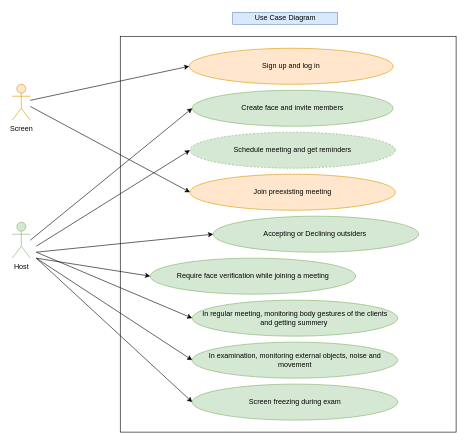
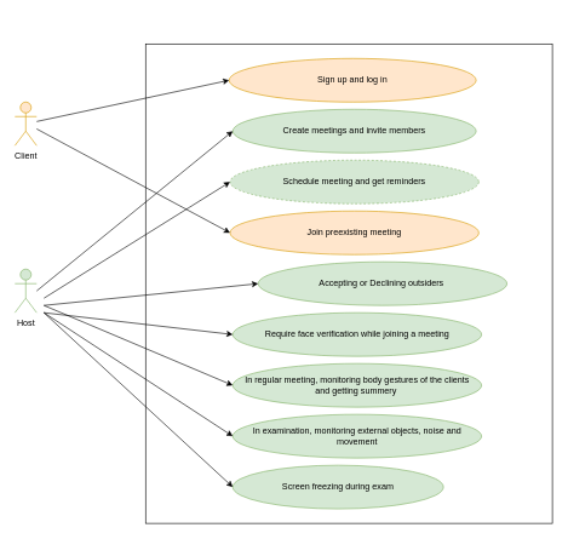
- <mxCell id="14" value="Use Case Diagram" style="text;html=1;strokeColor=#6c8ebf;align=center;verticalAlign=middle;whiteSpace=wrap;rounded=0;fillColor=#dae8fc;" vertex="1" parent="1"><mxGeometry x="387.5" y="20" width="175" height="20" as="geometry" /></mxCell>
- <mxCell id="5" value="Create face and invite members" style="ellipse;whiteSpace=wrap;html=1;fillColor=#d5e8d4;strokeColor=#82b366;" vertex="1" parent="1"><mxGeometry x="320" y="150" width="335" height="60" as="geometry" /></mxCell>
+ <mxCell id="5" value="Create meetings and invite members" style="ellipse;whiteSpace=wrap;html=1;fillColor=#d5e8d4;strokeColor=#82b366;" vertex="1" parent="1"><mxGeometry x="320" y="150" width="335" height="60" as="geometry" /></mxCell>
- <mxCell id="15" value="Screen" style="shape=umlActor;verticalLabelPosition=bottom;verticalAlign=top;html=1;fillColor=#ffe6cc;strokeColor=#d79b00;" vertex="1" parent="1"><mxGeometry x="20" y="140" width="30" height="60" as="geometry" /></mxCell>
+ <mxCell id="15" value="Client" style="shape=umlActor;verticalLabelPosition=bottom;verticalAlign=top;html=1;fillColor=#ffe6cc;strokeColor=#d79b00;" vertex="1" parent="1"><mxGeometry x="20" y="140" width="30" height="60" as="geometry" /></mxCell>
- <mxCell id="8" value="Require face verification while joining a meeting" style="ellipse;whiteSpace=wrap;html=1;fillColor=#d5e8d4;strokeColor=#82b366;" vertex="1" parent="1"><mxGeometry x="250" y="430" width="342.5" height="60" as="geometry" /></mxCell>
+ <mxCell id="8" value="Require face verification while joining a meeting" style="ellipse;whiteSpace=wrap;html=1;fillColor=#d5e8d4;strokeColor=#82b366;" vertex="1" parent="1"><mxGeometry x="320" y="430" width="342.5" height="60" as="geometry" /></mxCell>
- <mxCell id="11" value="Screen freezing during exam" style="ellipse;whiteSpace=wrap;html=1;fillColor=#d5e8d4;strokeColor=#82b366;" vertex="1" parent="1"><mxGeometry x="320" y="640" width="342.5" height="60" as="geometry" /></mxCell>
+ <mxCell id="11" value="Screen freezing during exam" style="ellipse;whiteSpace=wrap;html=1;fillColor=#d5e8d4;strokeColor=#82b366;" vertex="1" parent="1"><mxGeometry x="320" y="640" width="290" height="60" as="geometry" /></mxCell>
